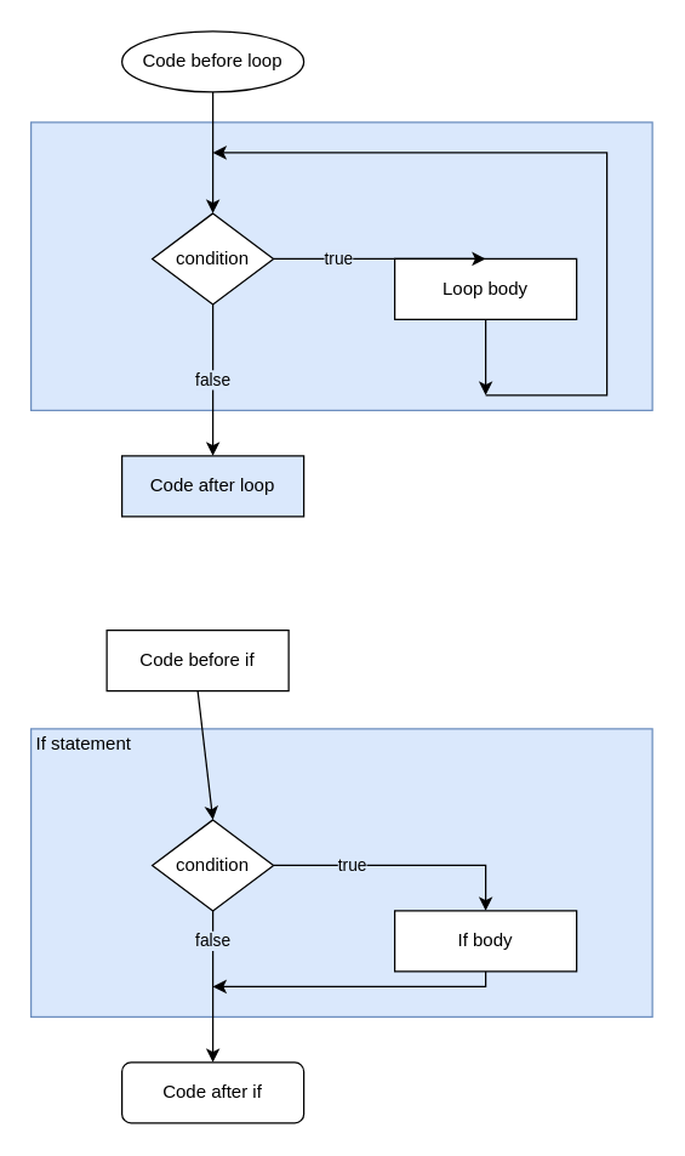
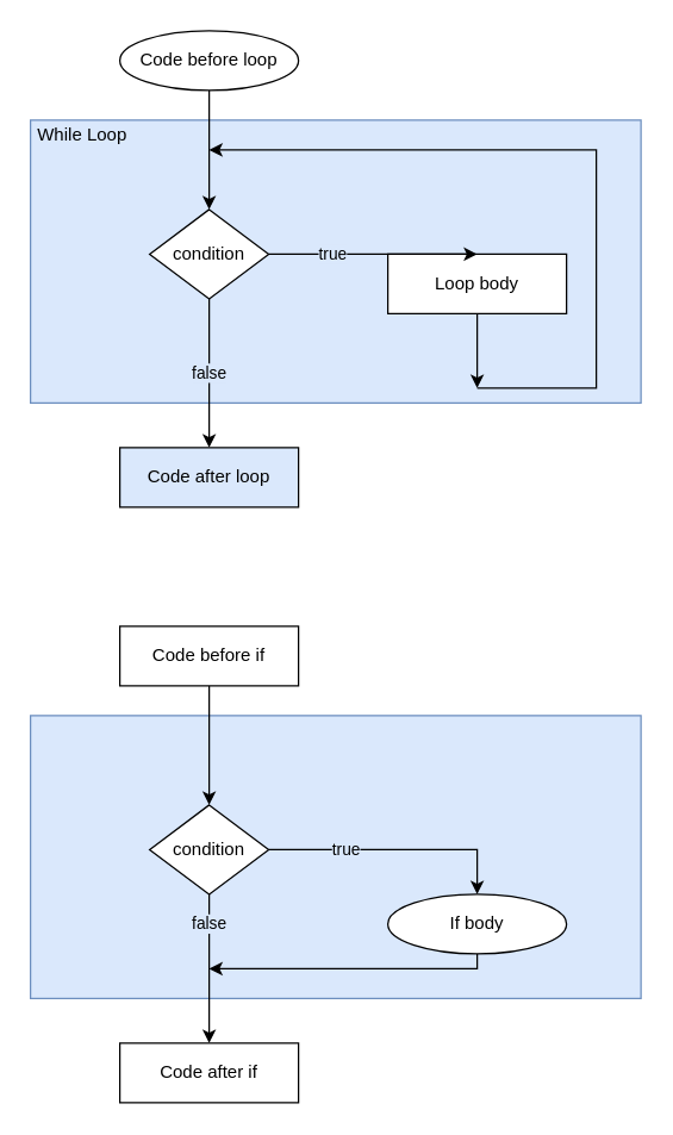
+ <mxCell id="12" value="While Loop" style="text;html=1;align=center;verticalAlign=middle;whiteSpace=wrap;rounded=0;" vertex="1" parent="1"><mxGeometry x="20" y="80" width="70" height="20" as="geometry" /></mxCell>
- <mxCell id="14" value="Code before if" style="rounded=0;whiteSpace=wrap;html=1;" vertex="1" parent="1"><mxGeometry x="70" y="415" width="120" height="40" as="geometry" /></mxCell>
+ <mxCell id="14" value="Code before if" style="rounded=0;whiteSpace=wrap;html=1;" vertex="1" parent="1"><mxGeometry x="80" y="420" width="120" height="40" as="geometry" /></mxCell>
- <mxCell id="22" value="If statement" style="text;html=1;align=center;verticalAlign=middle;whiteSpace=wrap;rounded=0;" vertex="1" parent="1"><mxGeometry x="20" y="480" width="70" height="20" as="geometry" /></mxCell>
- <mxCell id="15" value="If body" style="rounded=0;whiteSpace=wrap;html=1;" vertex="1" parent="1"><mxGeometry x="260" y="600" width="120" height="40" as="geometry" /></mxCell>
+ <mxCell id="15" value="If body" style="ellipse;whiteSpace=wrap;html=1;" vertex="1" parent="1"><mxGeometry x="260" y="600" width="120" height="40" as="geometry" /></mxCell>
- <mxCell id="17" value="Code after if" style="whiteSpace=wrap;html=1;rounded=1;" vertex="1" parent="1"><mxGeometry x="80" y="700" width="120" height="40" as="geometry" /></mxCell>
+ <mxCell id="17" value="Code after if" style="rounded=0;whiteSpace=wrap;html=1;" vertex="1" parent="1"><mxGeometry x="80" y="700" width="120" height="40" as="geometry" /></mxCell>
